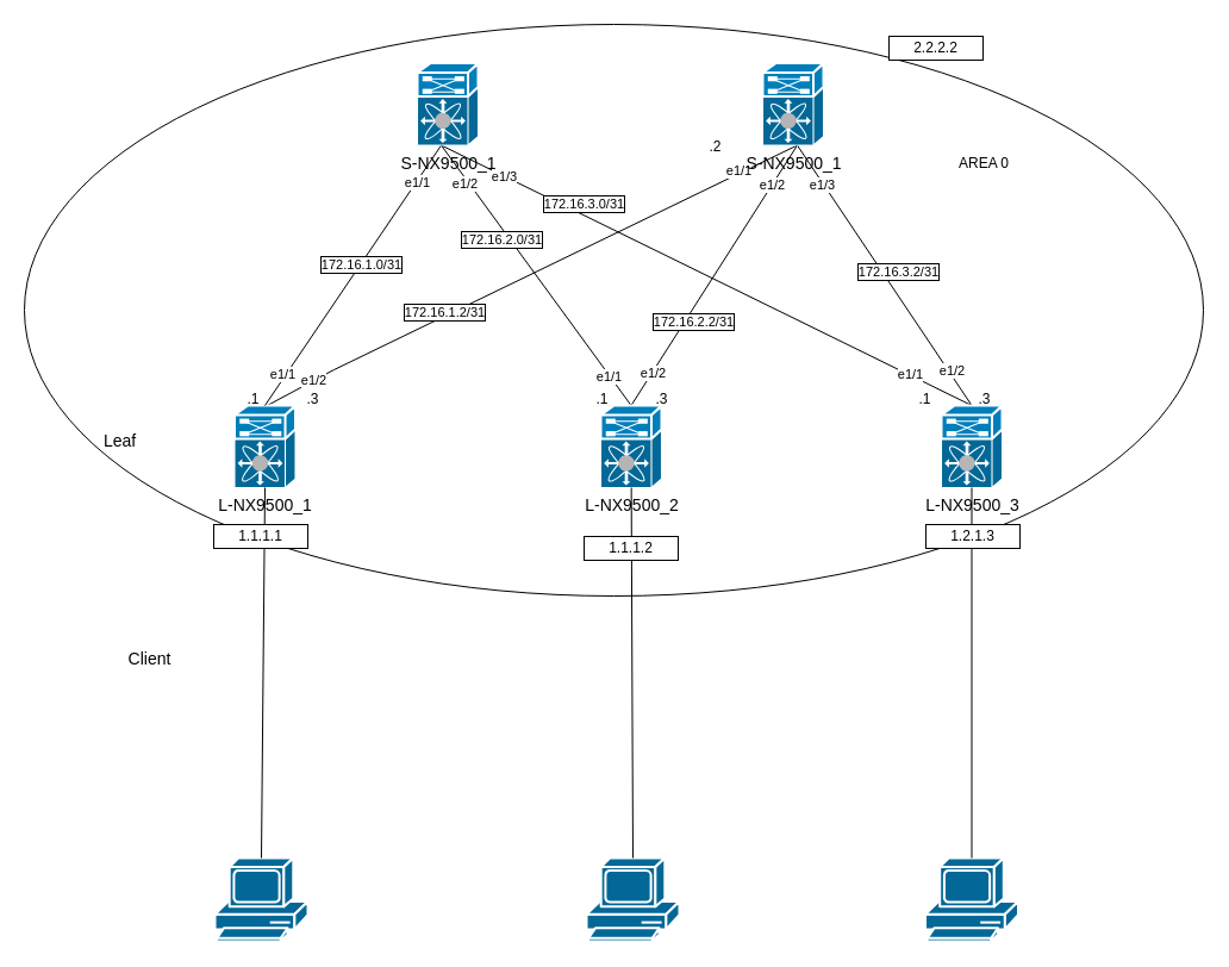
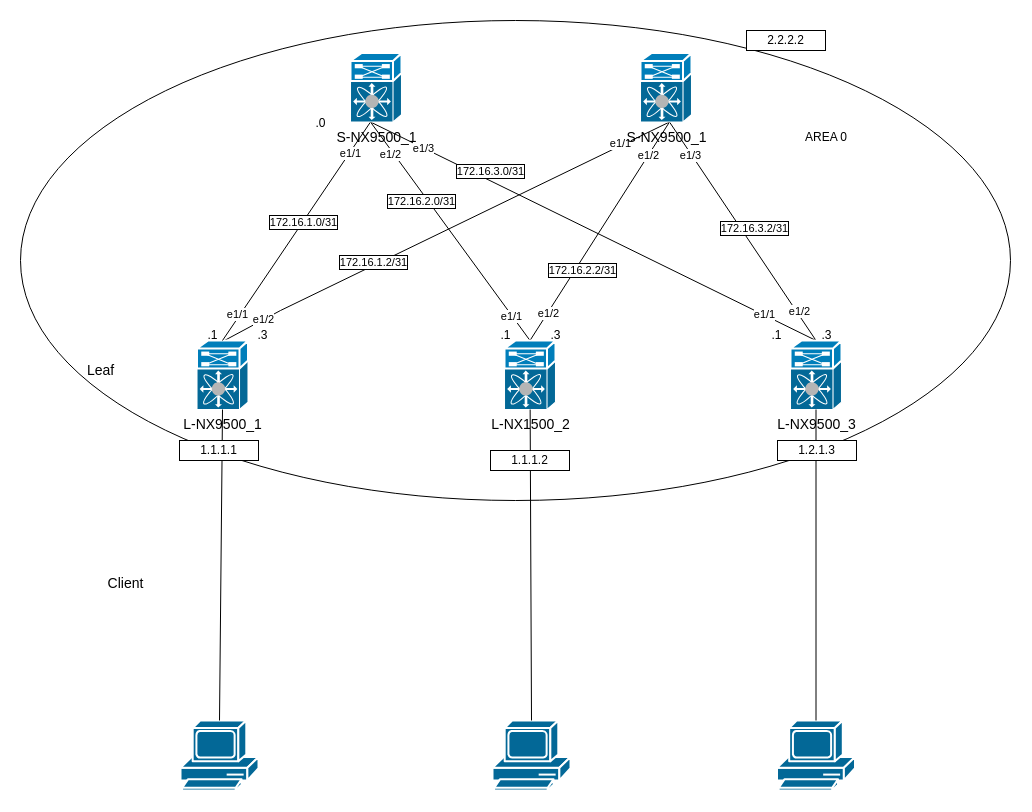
+ <mxCell id="34" value=".0" style="text;html=1;align=center;verticalAlign=middle;resizable=0;points=[];autosize=1;strokeColor=none;fillColor=none;" parent="1" vertex="1"><mxGeometry x="305" y="108" width="30" height="30" as="geometry" /></mxCell>
- <mxCell id="35" value=".2" style="text;html=1;align=center;verticalAlign=middle;resizable=0;points=[];autosize=1;strokeColor=none;fillColor=none;" parent="1" vertex="1"><mxGeometry x="585" y="108" width="30" height="30" as="geometry" /></mxCell>
- <mxCell id="12" value="L-NX9500_2" style="shape=mxgraph.cisco.misc.nexus_7000;html=1;pointerEvents=1;fillColor=#036897;strokeColor=#ffffff;strokeWidth=2;verticalLabelPosition=bottom;verticalAlign=top;align=center;outlineConnect=0;fontSize=14;" parent="1" vertex="1"><mxGeometry x="504" y="340" width="51" height="69" as="geometry" /></mxCell>
+ <mxCell id="12" value="L-NX1500_2" style="shape=mxgraph.cisco.misc.nexus_7000;html=1;pointerEvents=1;fillColor=#036897;strokeColor=#ffffff;strokeWidth=2;verticalLabelPosition=bottom;verticalAlign=top;align=center;outlineConnect=0;fontSize=14;" parent="1" vertex="1"><mxGeometry x="504" y="340" width="51" height="69" as="geometry" /></mxCell>
- <mxCell id="31" value="Client" style="text;html=1;align=center;verticalAlign=middle;resizable=0;points=[];autosize=1;strokeColor=none;fillColor=none;fontSize=14;" parent="1" vertex="1"><mxGeometry x="95" y="538" width="60" height="30" as="geometry" /></mxCell>
+ <mxCell id="31" value="Client" style="text;html=1;align=center;verticalAlign=middle;resizable=0;points=[];autosize=1;strokeColor=none;fillColor=none;fontSize=14;" parent="1" vertex="1"><mxGeometry x="95" y="568" width="60" height="30" as="geometry" /></mxCell>
